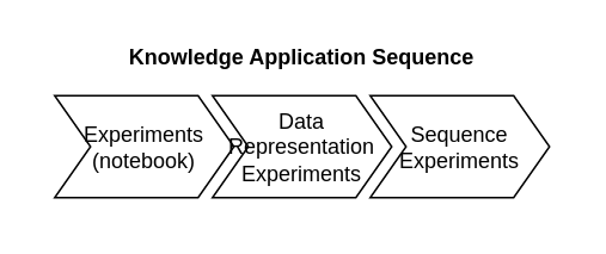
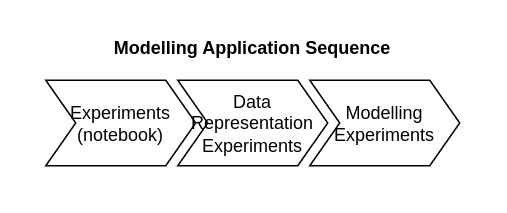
- <mxCell id="2" value="Knowledge Application Sequence" style="swimlane;childLayout=stackLayout;horizontal=1;fillColor=none;horizontalStack=1;resizeParent=1;resizeParentMax=0;resizeLast=0;collapsible=0;strokeColor=none;stackBorder=10;stackSpacing=-12;resizable=1;align=center;points=[];whiteSpace=wrap;html=1;" vertex="1" parent="1"><mxGeometry x="20" y="20" width="296" height="100" as="geometry" /></mxCell>
+ <mxCell id="2" value="Modelling Application Sequence" style="swimlane;childLayout=stackLayout;horizontal=1;fillColor=none;horizontalStack=1;resizeParent=1;resizeParentMax=0;resizeLast=0;collapsible=0;strokeColor=none;stackBorder=10;stackSpacing=-12;resizable=1;align=center;points=[];whiteSpace=wrap;html=1;" vertex="1" parent="1"><mxGeometry x="20" y="20" width="296" height="100" as="geometry" /></mxCell>
- <mxCell id="5" value="Sequence&lt;br&gt;Experiments" style="shape=step;perimeter=stepPerimeter;fixedSize=1;points=[];whiteSpace=wrap;html=1;" vertex="1" parent="2"><mxGeometry x="186" y="33" width="100" height="57" as="geometry" /></mxCell>
+ <mxCell id="5" value="Modelling&lt;br&gt;Experiments" style="shape=step;perimeter=stepPerimeter;fixedSize=1;points=[];whiteSpace=wrap;html=1;" vertex="1" parent="2"><mxGeometry x="186" y="33" width="100" height="57" as="geometry" /></mxCell>
